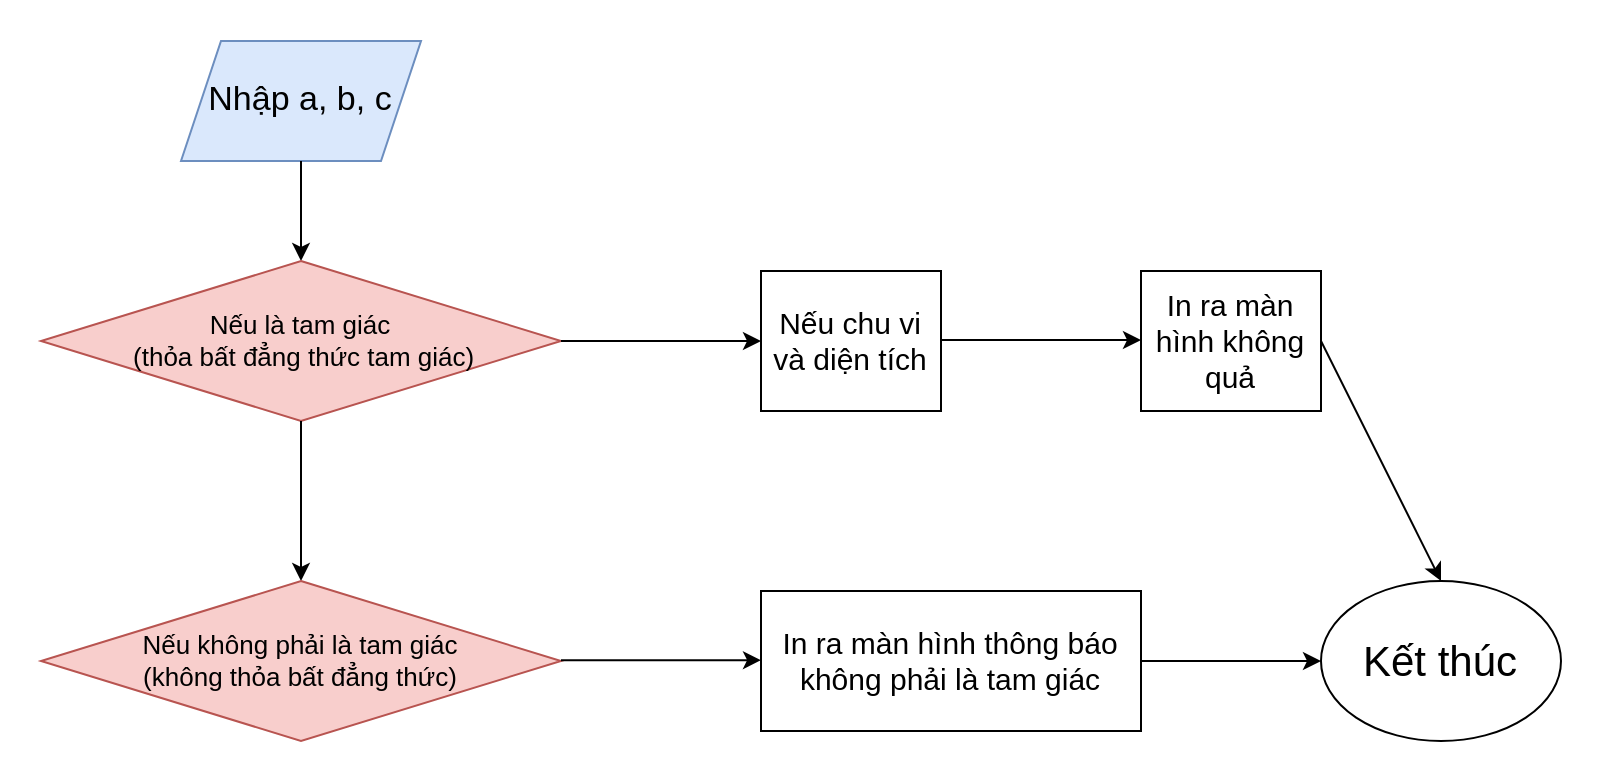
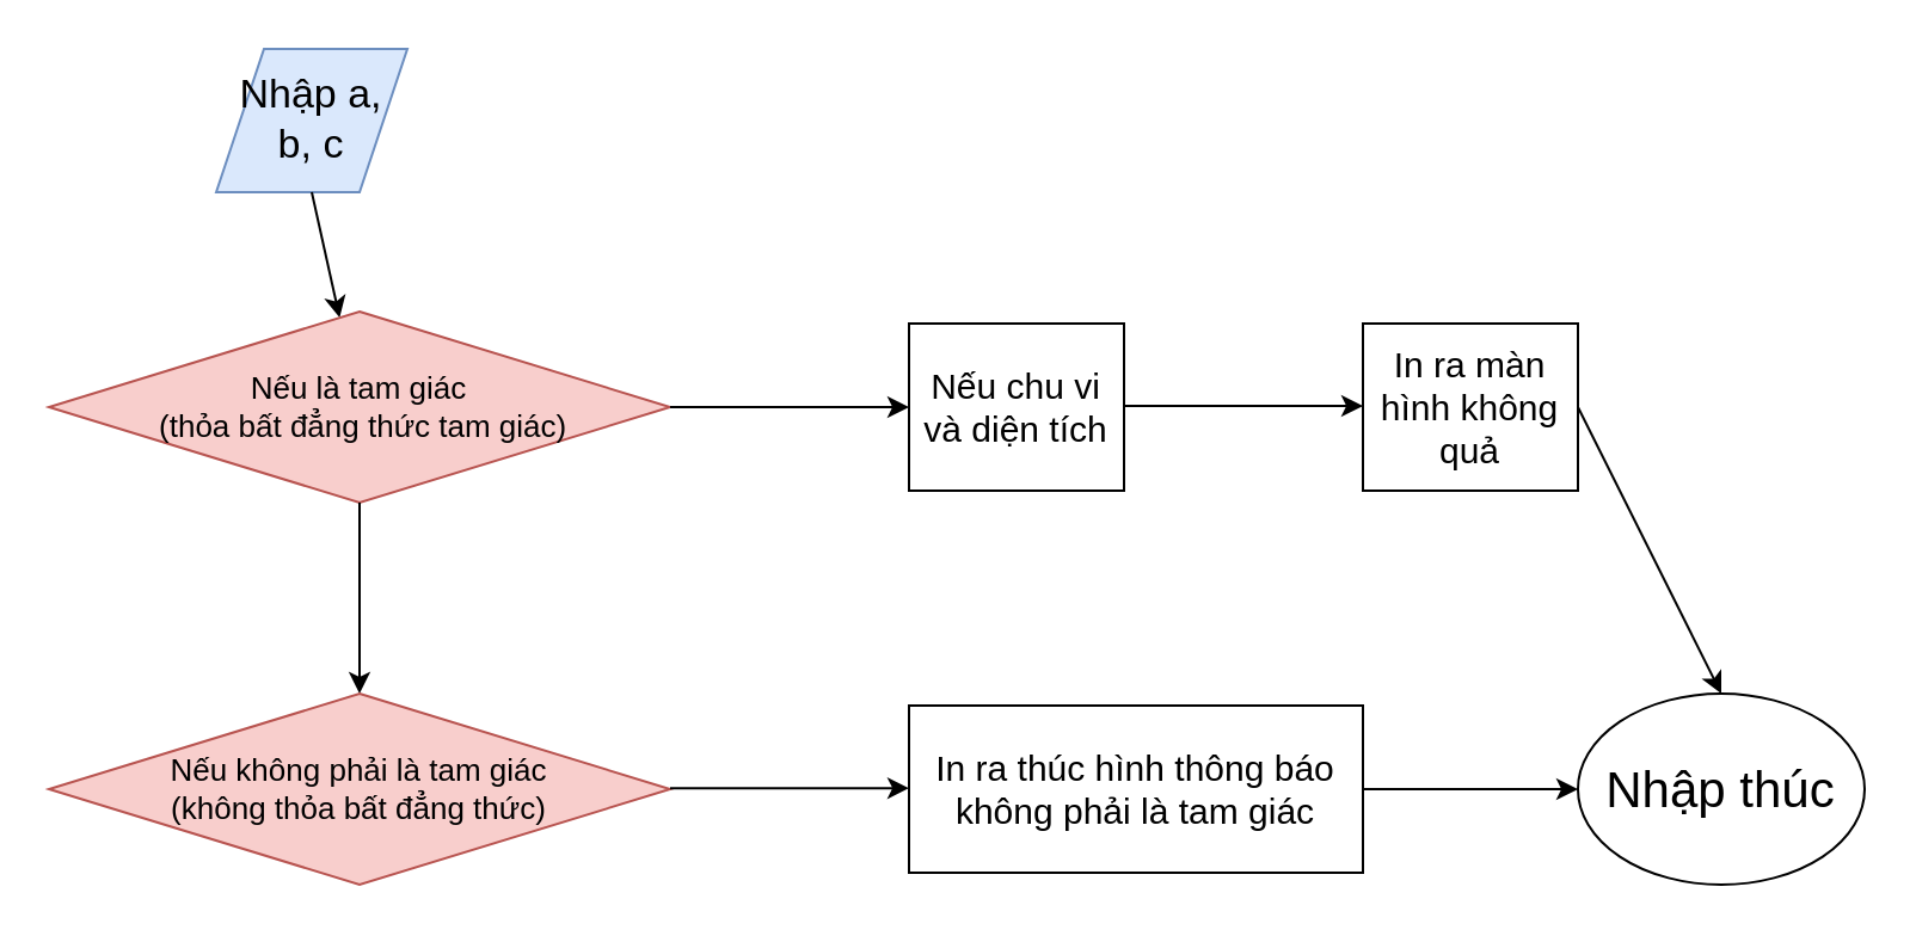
- <mxCell id="2" value="Nhập a, b, c" style="shape=parallelogram;perimeter=parallelogramPerimeter;whiteSpace=wrap;html=1;fixedSize=1;fillColor=#dae8fc;strokeColor=#6c8ebf;fontSize=17;" vertex="1" parent="1"><mxGeometry x="90" y="20" width="120" height="60" as="geometry" /></mxCell>
+ <mxCell id="2" value="Nhập a, b, c" style="shape=parallelogram;perimeter=parallelogramPerimeter;whiteSpace=wrap;html=1;fixedSize=1;fillColor=#dae8fc;strokeColor=#6c8ebf;fontSize=17;" vertex="1" parent="1"><mxGeometry x="90" y="20" width="80" height="60" as="geometry" /></mxCell>
- <mxCell id="12" value="In ra màn hình thông báo không phải là tam giác" style="rounded=0;whiteSpace=wrap;html=1;fontSize=15;" vertex="1" parent="1"><mxGeometry x="380" y="295" width="190" height="70" as="geometry" /></mxCell>
+ <mxCell id="12" value="In ra thúc hình thông báo không phải là tam giác" style="rounded=0;whiteSpace=wrap;html=1;fontSize=15;" vertex="1" parent="1"><mxGeometry x="380" y="295" width="190" height="70" as="geometry" /></mxCell>
- <mxCell id="13" value="Kết thúc" style="ellipse;whiteSpace=wrap;html=1;fontSize=21;" vertex="1" parent="1"><mxGeometry x="660" y="290" width="120" height="80" as="geometry" /></mxCell>
+ <mxCell id="13" value="Nhập thúc" style="ellipse;whiteSpace=wrap;html=1;fontSize=21;" vertex="1" parent="1"><mxGeometry x="660" y="290" width="120" height="80" as="geometry" /></mxCell>
